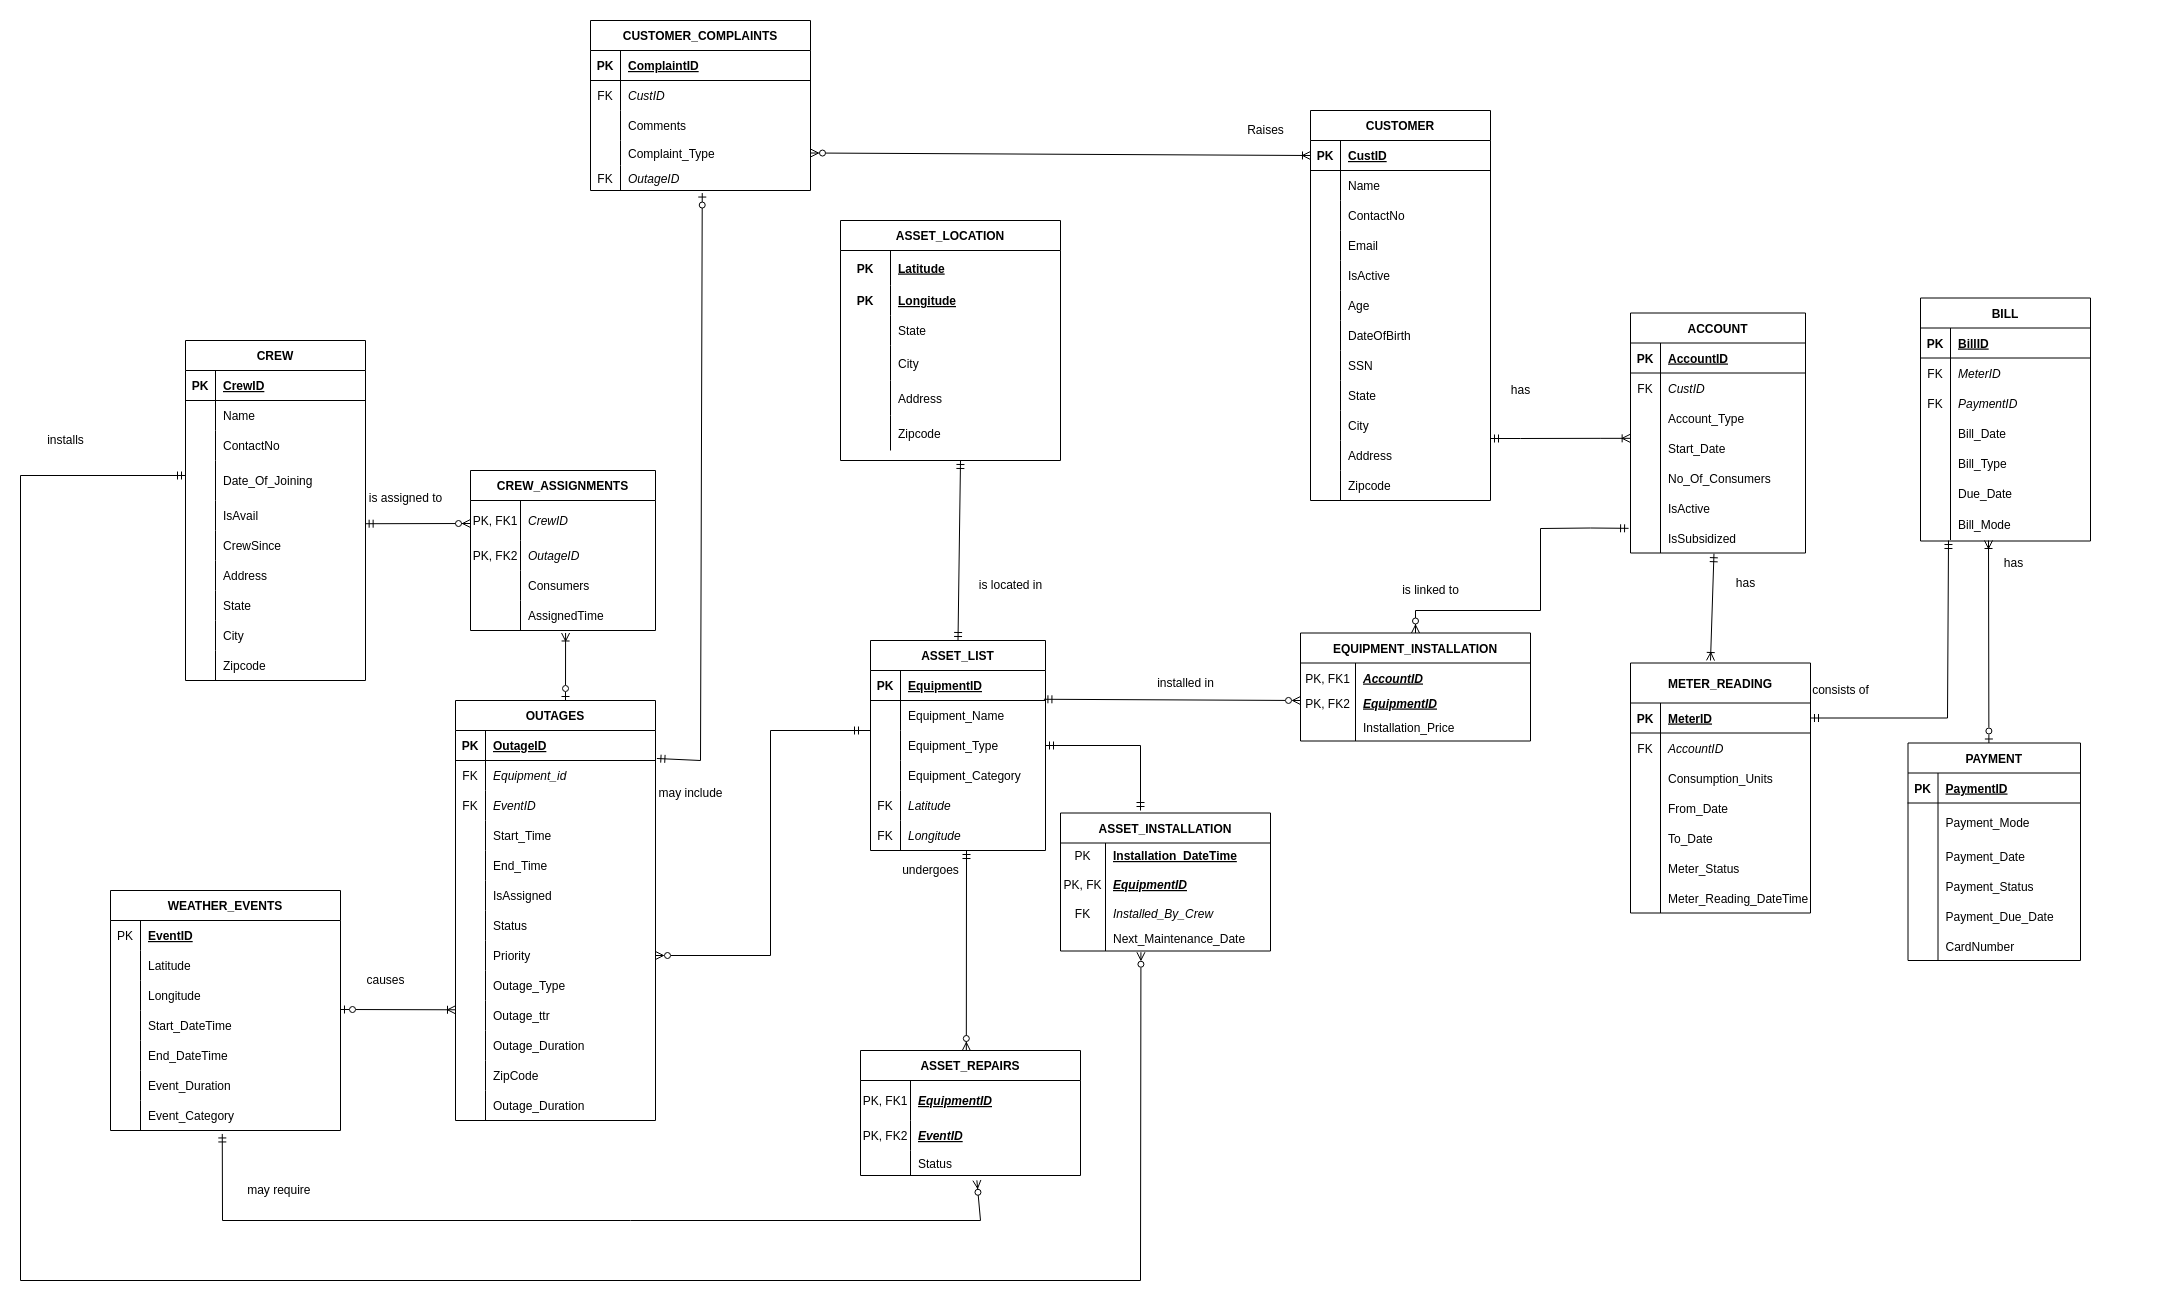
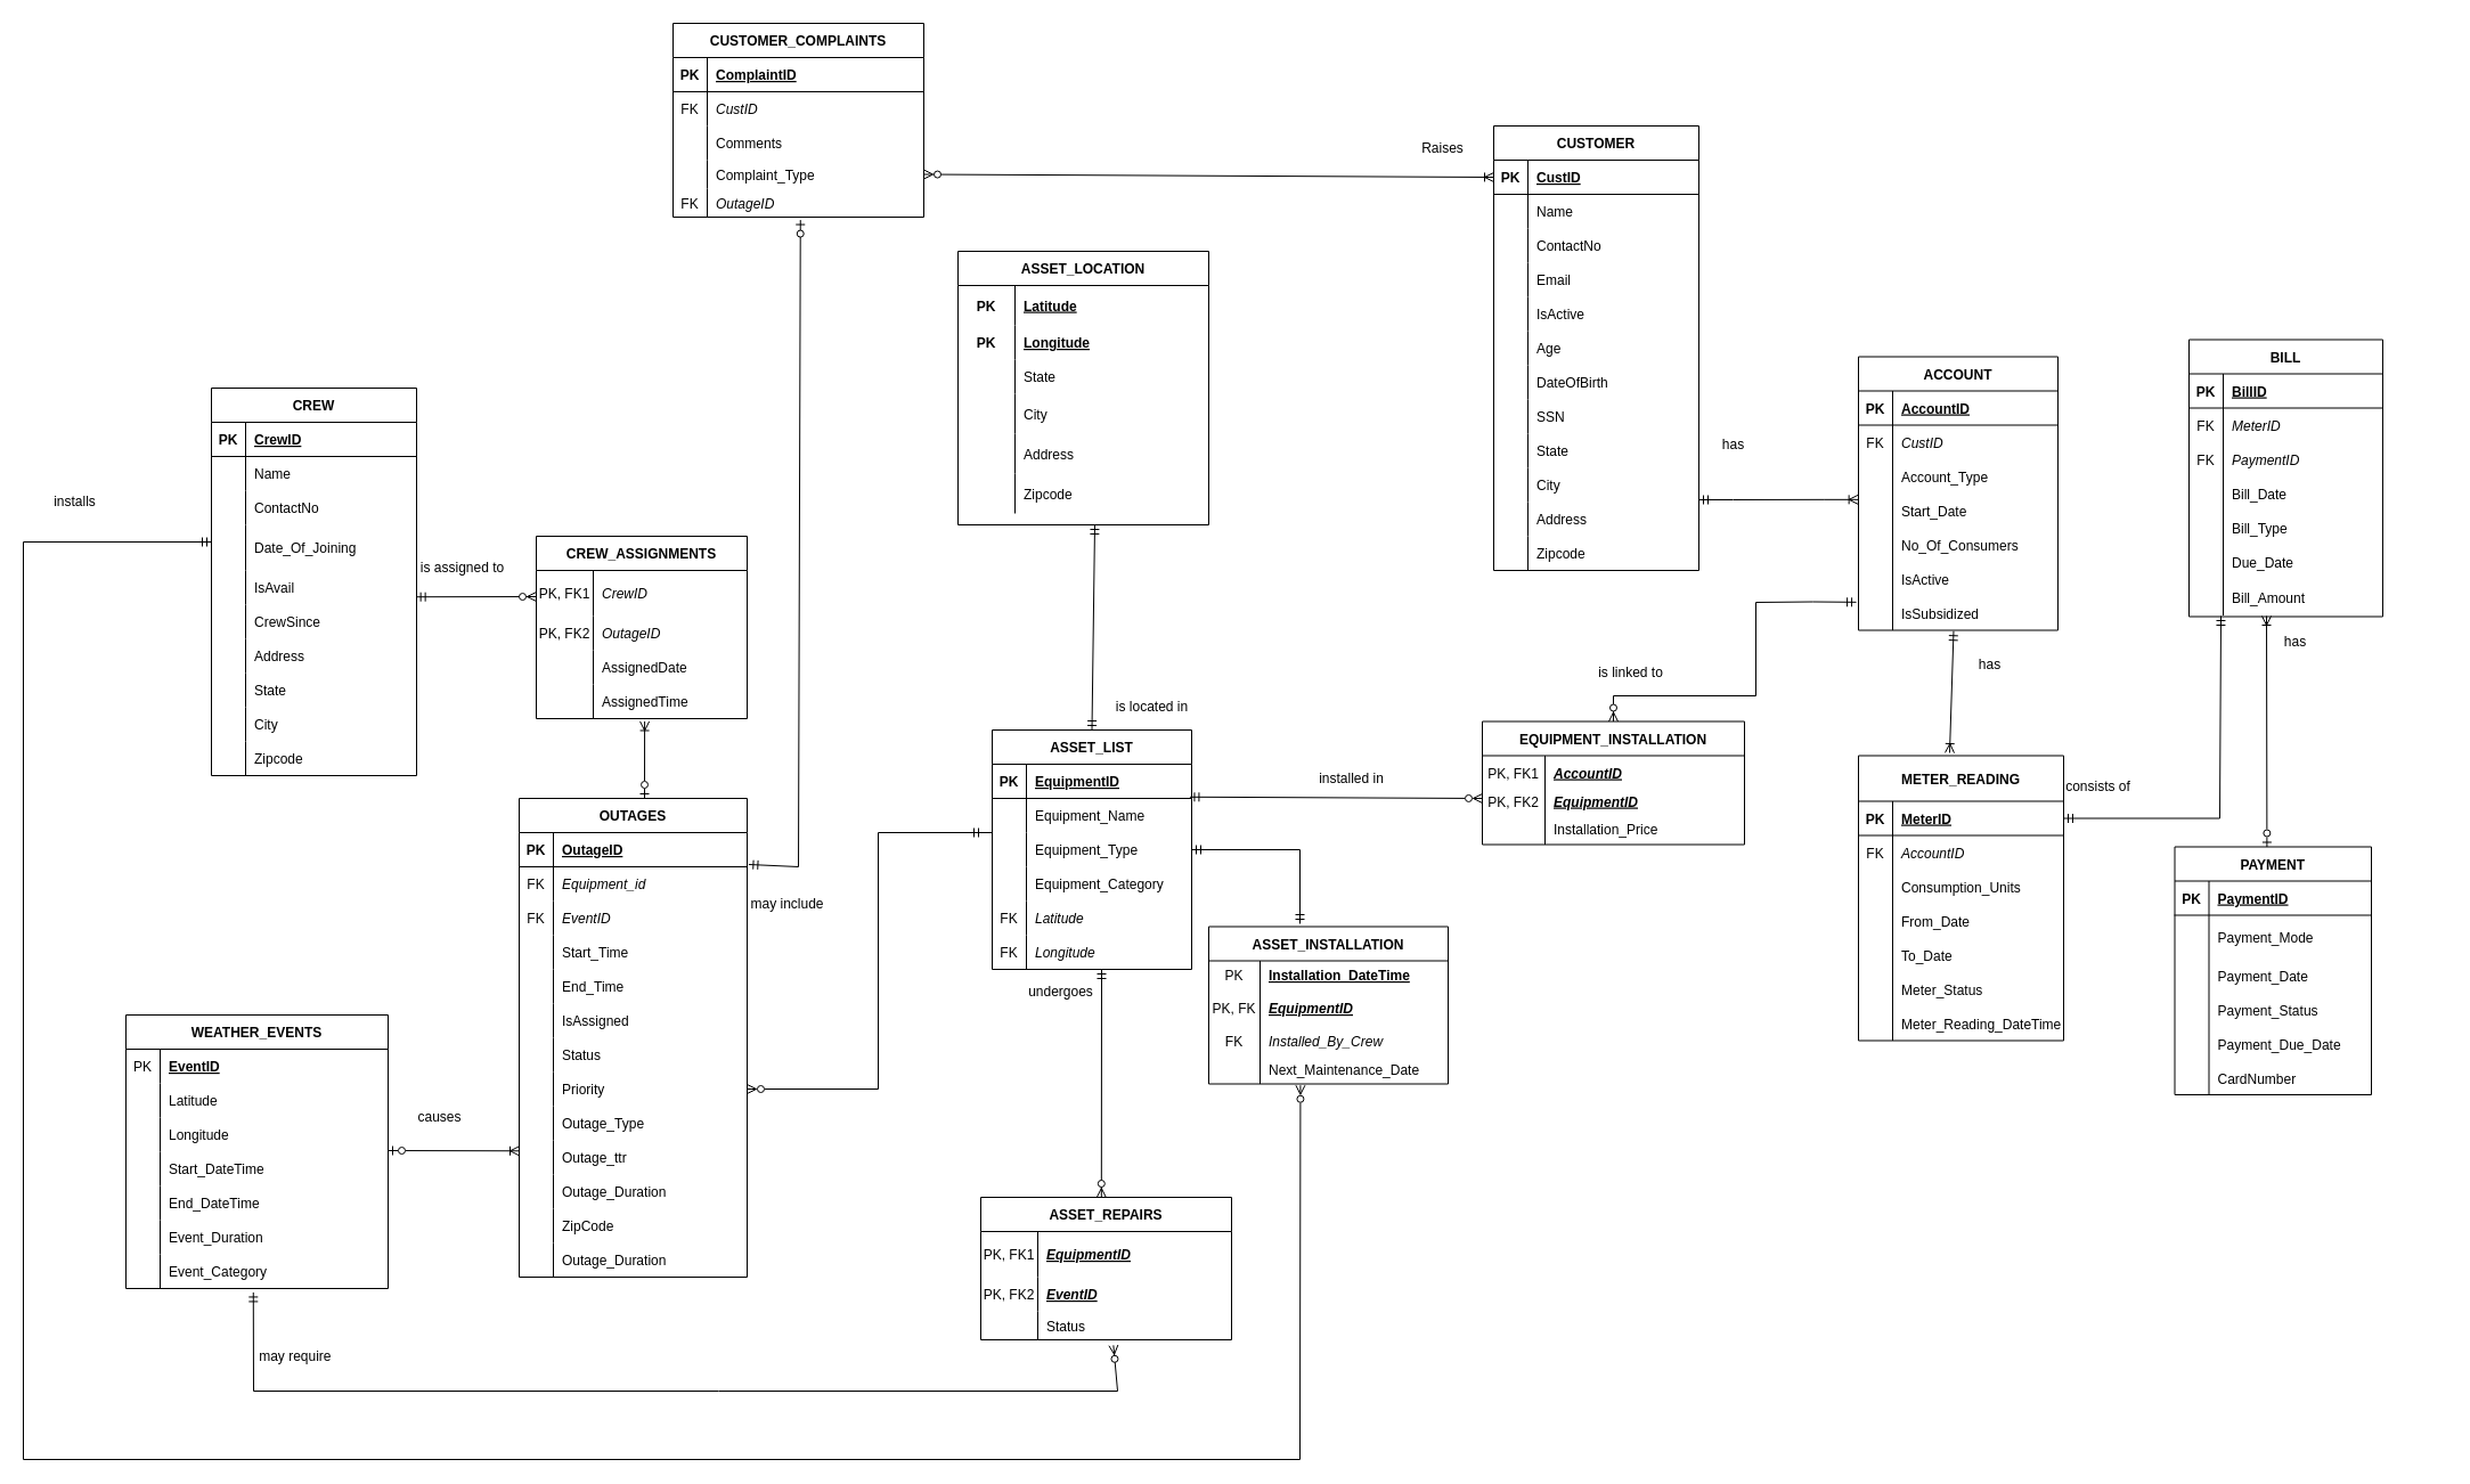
- <mxCell id="332" value="Bill_Mode" style="shape=partialRectangle;connectable=0;fillColor=none;top=0;left=0;bottom=0;right=0;align=left;spacingLeft=6;overflow=hidden;fontStyle=0" vertex="1" parent="1"><mxGeometry x="1950" y="507.5" width="140" height="32" as="geometry"><mxRectangle width="140" height="32" as="alternateBounds" /></mxGeometry></mxCell>
+ <mxCell id="332" value="Bill_Amount" style="shape=partialRectangle;connectable=0;fillColor=none;top=0;left=0;bottom=0;right=0;align=left;spacingLeft=6;overflow=hidden;fontStyle=0" vertex="1" parent="1"><mxGeometry x="1950" y="507.5" width="140" height="32" as="geometry"><mxRectangle width="140" height="32" as="alternateBounds" /></mxGeometry></mxCell>
- <mxCell id="174" value="Consumers" style="shape=partialRectangle;connectable=0;fillColor=none;top=0;left=0;bottom=0;right=0;align=left;spacingLeft=6;overflow=hidden;fontStyle=0" vertex="1" parent="172"><mxGeometry x="50" width="135" height="30" as="geometry"><mxRectangle width="135" height="30" as="alternateBounds" /></mxGeometry></mxCell>
+ <mxCell id="174" value="AssignedDate" style="shape=partialRectangle;connectable=0;fillColor=none;top=0;left=0;bottom=0;right=0;align=left;spacingLeft=6;overflow=hidden;fontStyle=0" vertex="1" parent="172"><mxGeometry x="50" width="135" height="30" as="geometry"><mxRectangle width="135" height="30" as="alternateBounds" /></mxGeometry></mxCell>
- <mxCell id="348" value="is located in" style="text;html=1;align=center;verticalAlign=middle;resizable=0;points=[];autosize=1;strokeColor=none;fillColor=none;" vertex="1" parent="1"><mxGeometry x="970" y="575" width="80" height="20" as="geometry" /></mxCell>
+ <mxCell id="348" value="is located in" style="text;html=1;align=center;verticalAlign=middle;resizable=0;points=[];autosize=1;strokeColor=none;fillColor=none;" vertex="1" parent="1"><mxGeometry x="970" y="610" width="80" height="20" as="geometry" /></mxCell>
- <mxCell id="346" value="may require&amp;nbsp;" style="text;html=1;align=center;verticalAlign=middle;resizable=0;points=[];autosize=1;strokeColor=none;fillColor=none;" vertex="1" parent="1"><mxGeometry x="240" y="1180" width="80" height="20" as="geometry" /></mxCell>
+ <mxCell id="346" value="may require&amp;nbsp;" style="text;html=1;align=center;verticalAlign=middle;resizable=0;points=[];autosize=1;strokeColor=none;fillColor=none;" vertex="1" parent="1"><mxGeometry x="220" y="1180" width="80" height="20" as="geometry" /></mxCell>
